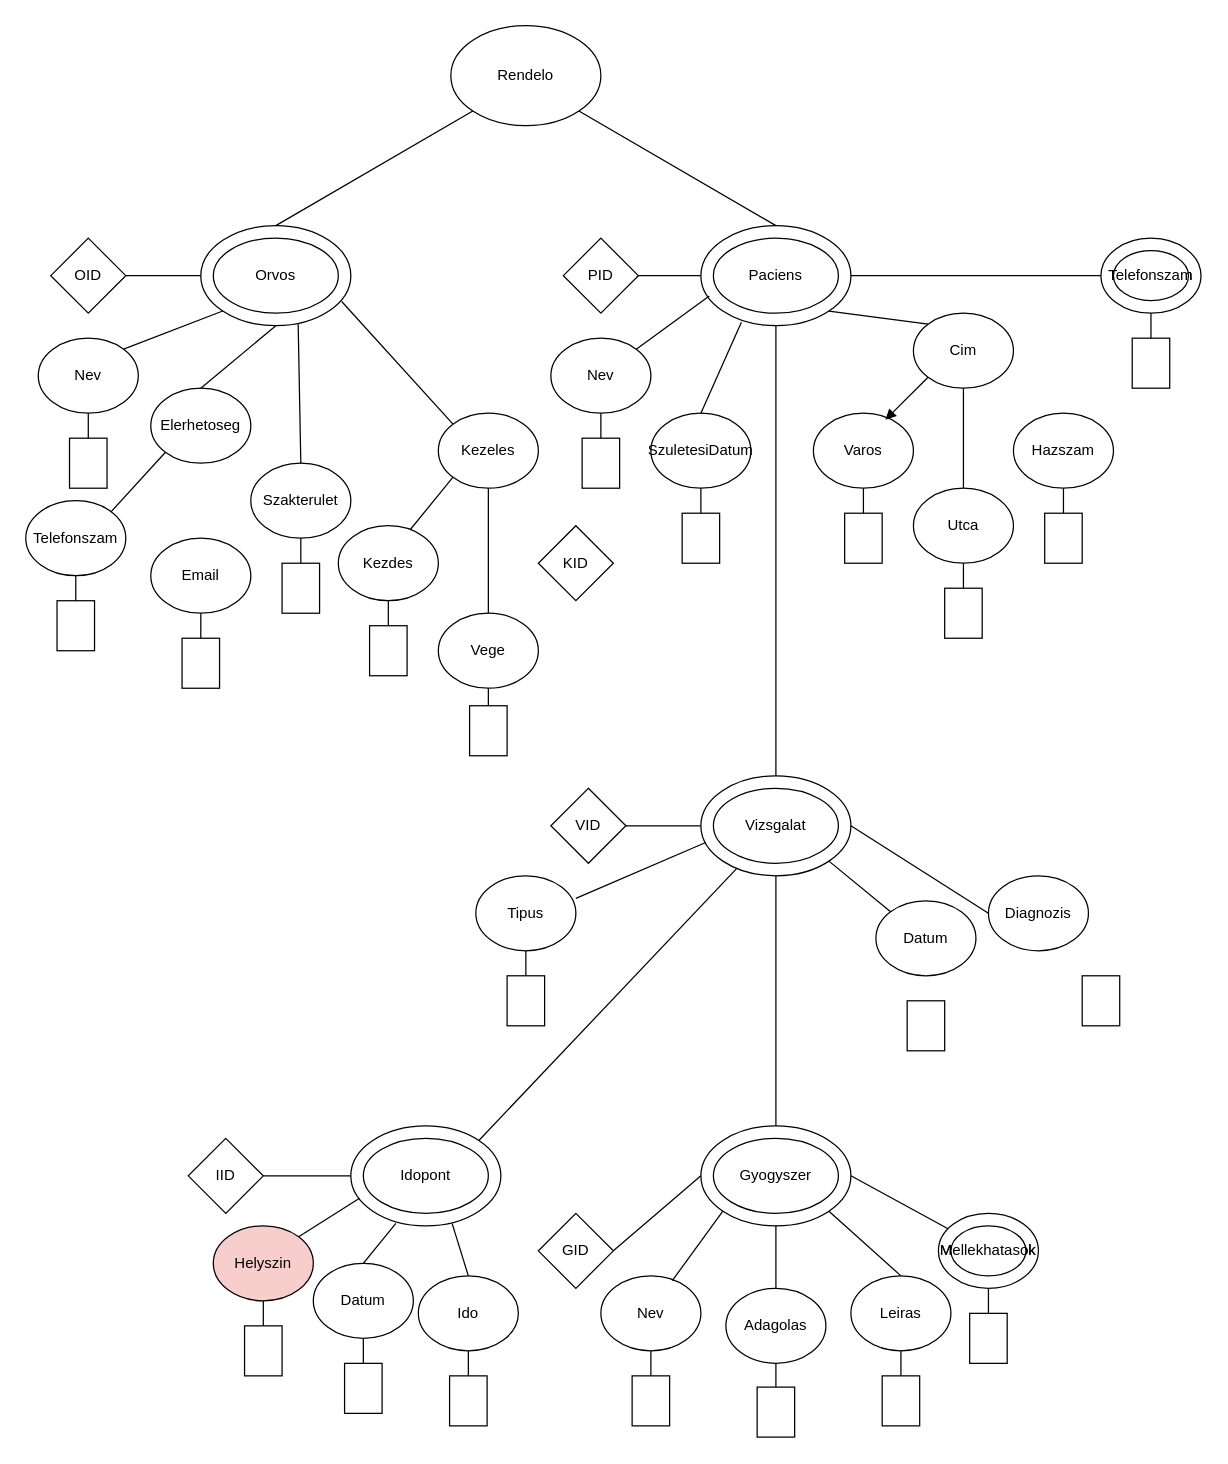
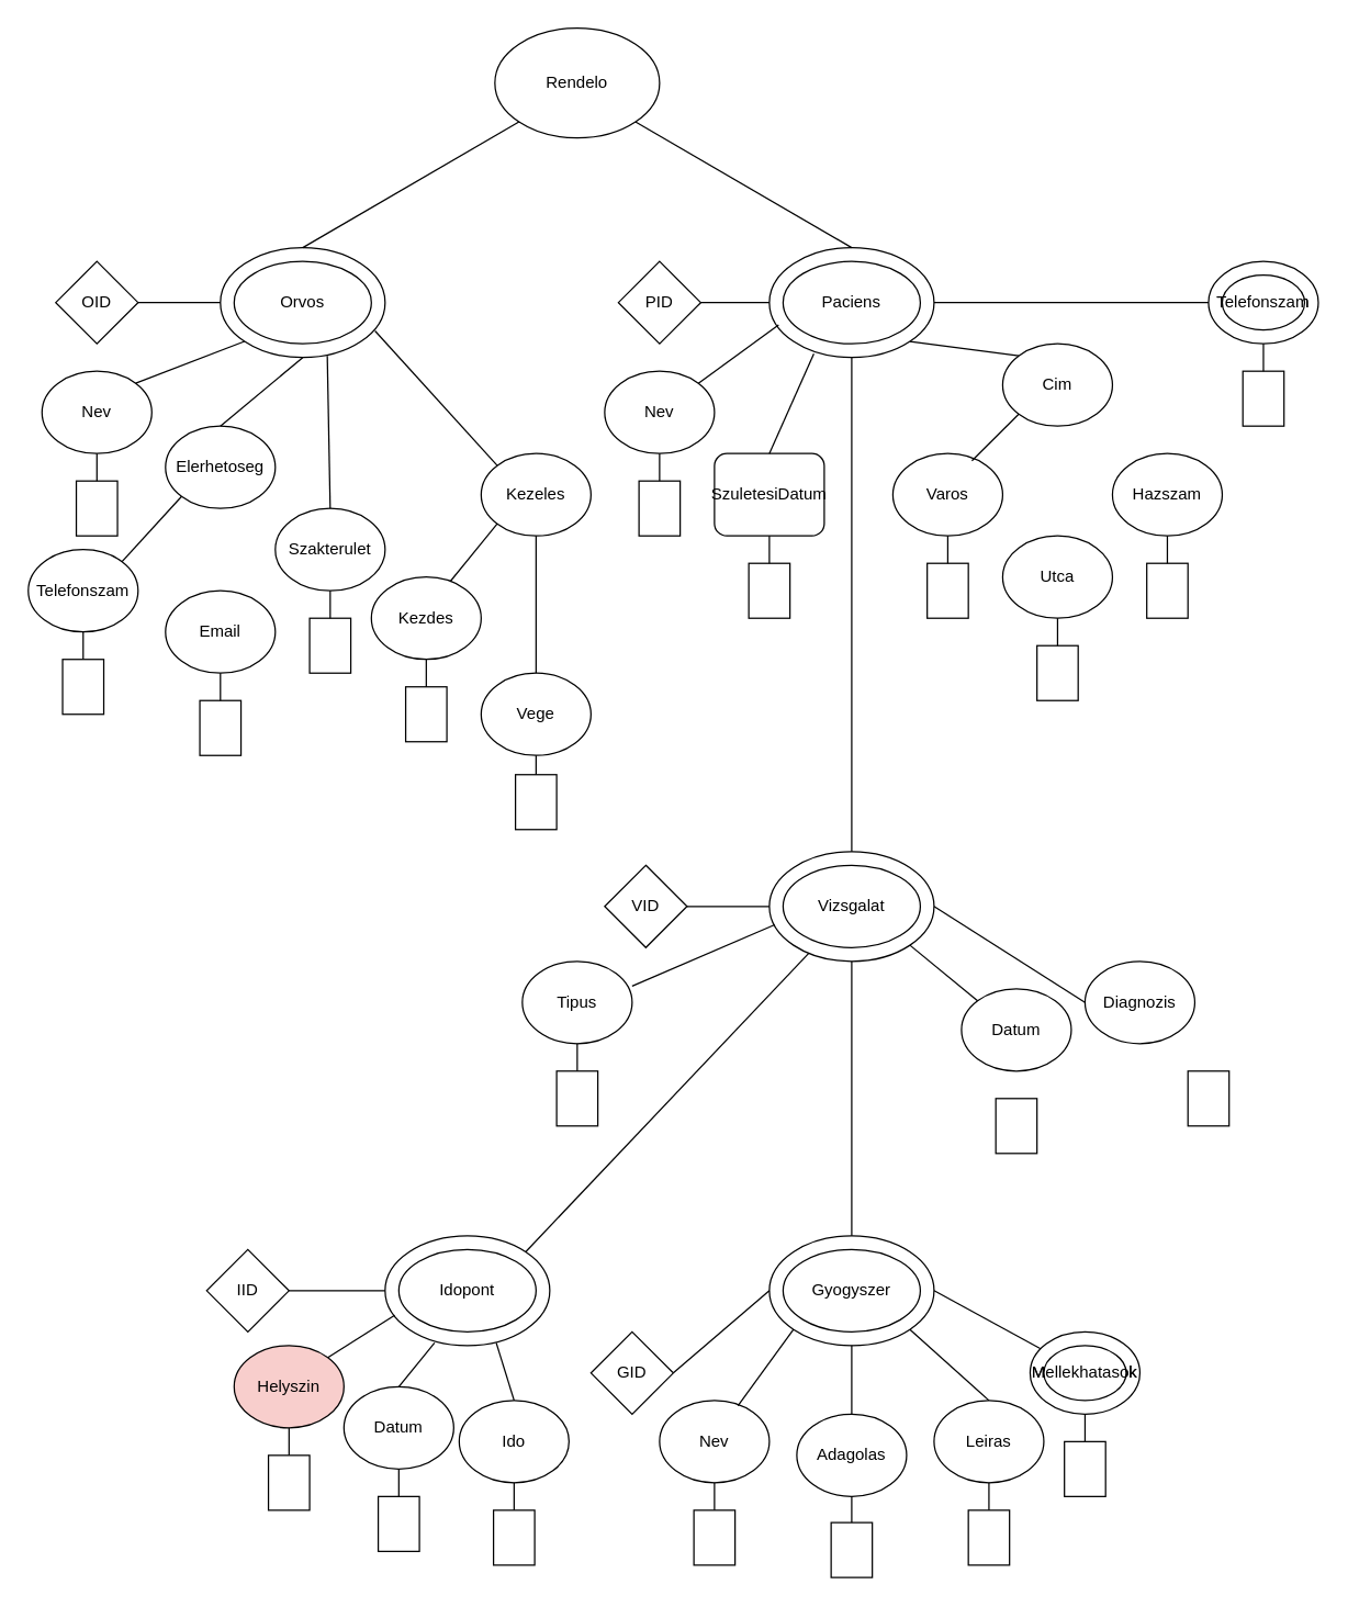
- <mxCell id="37" value="" style="endArrow=block;html=1;rounded=0;entryX=0.72;entryY=0.088;entryDx=0;entryDy=0;exitX=0;exitY=1;exitDx=0;exitDy=0;entryPerimeter=0;" edge="1" parent="1" source="24" target="30"><mxGeometry width="50" height="50" relative="1" as="geometry"><mxPoint x="672" y="258" as="sourcePoint" /><mxPoint x="711" y="289" as="targetPoint" /></mxGeometry></mxCell>
+ <mxCell id="37" value="" style="endArrow=none;html=1;rounded=0;entryX=0.72;entryY=0.088;entryDx=0;entryDy=0;exitX=0;exitY=1;exitDx=0;exitDy=0;entryPerimeter=0;" edge="1" parent="1" source="24" target="30"><mxGeometry width="50" height="50" relative="1" as="geometry"><mxPoint x="672" y="258" as="sourcePoint" /><mxPoint x="711" y="289" as="targetPoint" /></mxGeometry></mxCell>
- <mxCell id="38" value="" style="endArrow=none;html=1;rounded=0;entryX=0.5;entryY=0;entryDx=0;entryDy=0;exitX=0.5;exitY=1;exitDx=0;exitDy=0;" edge="1" parent="1" source="24" target="29"><mxGeometry width="50" height="50" relative="1" as="geometry"><mxPoint x="721" y="341" as="sourcePoint" /><mxPoint x="690" y="360" as="targetPoint" /></mxGeometry></mxCell>
- <mxCell id="26" value="SzuletesiDatum" style="ellipse;whiteSpace=wrap;html=1;" vertex="1" parent="1"><mxGeometry x="520" y="330" width="80" height="60" as="geometry" /></mxCell>
+ <mxCell id="26" value="SzuletesiDatum" style="whiteSpace=wrap;html=1;rounded=1;" vertex="1" parent="1"><mxGeometry x="520" y="330" width="80" height="60" as="geometry" /></mxCell>
- <mxCell id="74" value="KID" style="rhombus;whiteSpace=wrap;html=1;" vertex="1" parent="1"><mxGeometry x="430" y="420" width="60" height="60" as="geometry" /></mxCell>
